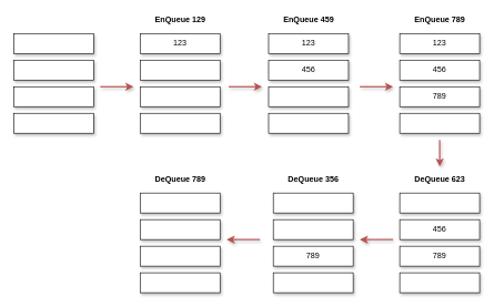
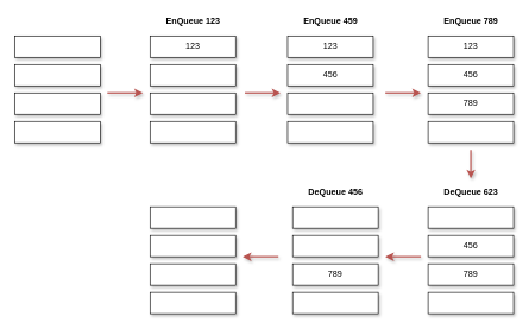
- <mxCell id="7" value="EnQueue 129" style="text;html=1;align=center;verticalAlign=middle;resizable=0;points=[];autosize=1;fontStyle=1;shadow=1;" parent="1" vertex="1"><mxGeometry x="225" y="20" width="90" height="20" as="geometry" /></mxCell>
+ <mxCell id="7" value="EnQueue 123" style="text;html=1;align=center;verticalAlign=middle;resizable=0;points=[];autosize=1;fontStyle=1;shadow=1;" parent="1" vertex="1"><mxGeometry x="225" y="20" width="90" height="20" as="geometry" /></mxCell>
- <mxCell id="38" value="DeQueue 789" style="text;html=1;align=center;verticalAlign=middle;resizable=0;points=[];autosize=1;fontStyle=1;shadow=1;" parent="1" vertex="1"><mxGeometry x="225" y="260" width="90" height="20" as="geometry" /></mxCell>
- <mxCell id="32" value="DeQueue 356" style="text;html=1;align=center;verticalAlign=middle;resizable=0;points=[];autosize=1;fontStyle=1;shadow=1;" parent="1" vertex="1"><mxGeometry x="425" y="260" width="90" height="20" as="geometry" /></mxCell>
+ <mxCell id="32" value="DeQueue 456" style="text;html=1;align=center;verticalAlign=middle;resizable=0;points=[];autosize=1;fontStyle=1;shadow=1;" parent="1" vertex="1"><mxGeometry x="425" y="260" width="90" height="20" as="geometry" /></mxCell>
